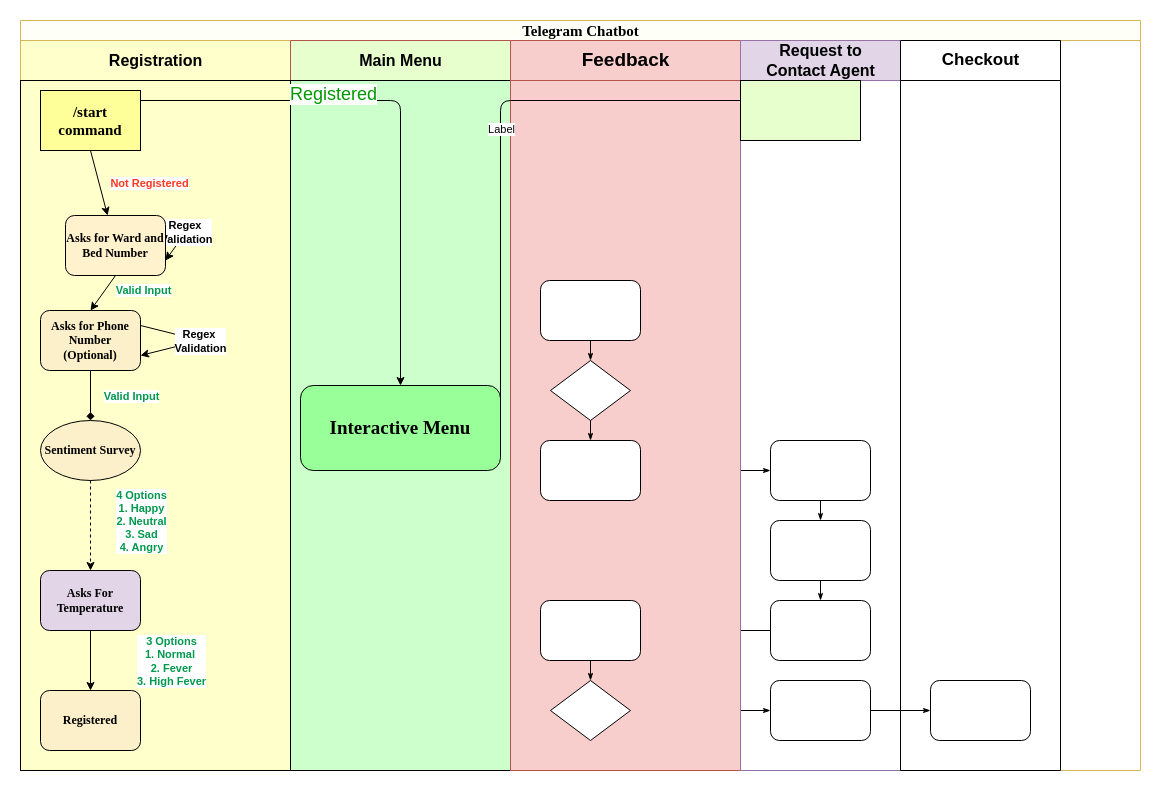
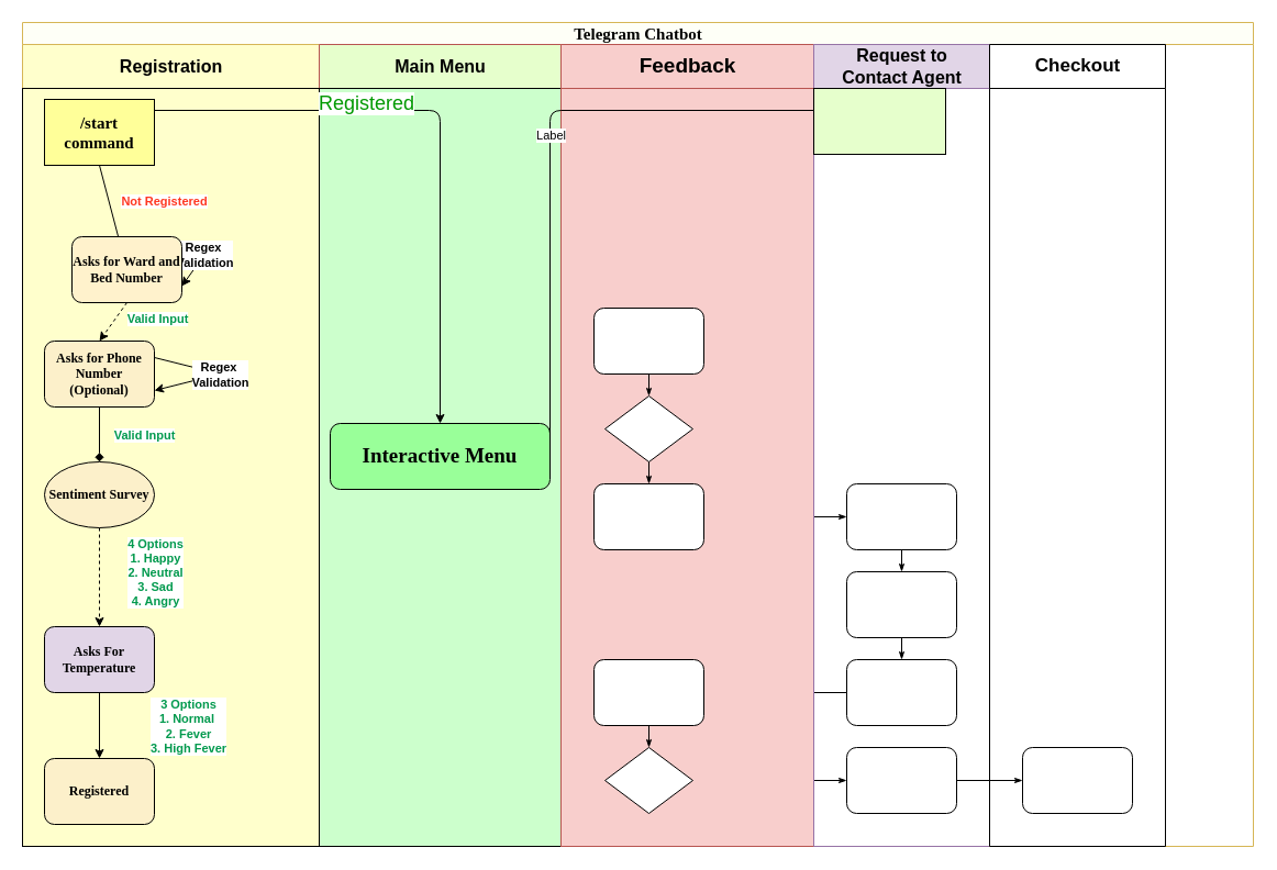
- <mxCell id="18" value="" style="endArrow=classic;html=1;exitX=0.5;exitY=1;exitDx=0;exitDy=0;" edge="1" parent="7" source="17" target="16"><mxGeometry relative="1" as="geometry"><mxPoint x="290" y="300" as="sourcePoint" /><mxPoint x="390" y="300" as="targetPoint" /></mxGeometry></mxCell>
+ <mxCell id="18" value="" style="endArrow=none;html=1;exitX=0.5;exitY=1;exitDx=0;exitDy=0;" edge="1" parent="7" source="17" target="16"><mxGeometry relative="1" as="geometry"><mxPoint x="290" y="300" as="sourcePoint" /><mxPoint x="390" y="300" as="targetPoint" /></mxGeometry></mxCell>
- <mxCell id="20" value="" style="endArrow=classic;html=1;exitX=0.5;exitY=1;exitDx=0;exitDy=0;entryX=0.5;entryY=0;entryDx=0;entryDy=0;" edge="1" parent="7" source="16" target="9"><mxGeometry relative="1" as="geometry"><mxPoint x="80" y="110" as="sourcePoint" /><mxPoint x="80" y="165" as="targetPoint" /></mxGeometry></mxCell>
+ <mxCell id="20" value="" style="endArrow=classic;html=1;exitX=0.5;exitY=1;exitDx=0;exitDy=0;entryX=0.5;entryY=0;entryDx=0;entryDy=0;dashed=1;" edge="1" parent="7" source="16" target="9"><mxGeometry relative="1" as="geometry"><mxPoint x="80" y="110" as="sourcePoint" /><mxPoint x="80" y="165" as="targetPoint" /></mxGeometry></mxCell>
- <mxCell id="32" value="&lt;font style=&quot;font-size: 19px&quot;&gt;&lt;b&gt;Interactive Menu&lt;/b&gt;&lt;/font&gt;" style="rounded=1;whiteSpace=wrap;html=1;shadow=0;labelBackgroundColor=none;strokeWidth=1;fontFamily=Verdana;fontSize=8;align=center;fillColor=#99FF99;" parent="30" vertex="1"><mxGeometry x="10" y="345" width="200" height="85" as="geometry" /></mxCell>
+ <mxCell id="32" value="&lt;font style=&quot;font-size: 19px&quot;&gt;&lt;b&gt;Interactive Menu&lt;/b&gt;&lt;/font&gt;" style="rounded=1;whiteSpace=wrap;html=1;shadow=0;labelBackgroundColor=none;strokeWidth=1;fontFamily=Verdana;fontSize=8;align=center;fillColor=#99FF99;" parent="30" vertex="1"><mxGeometry x="10" y="345" width="200" height="60" as="geometry" /></mxCell>
